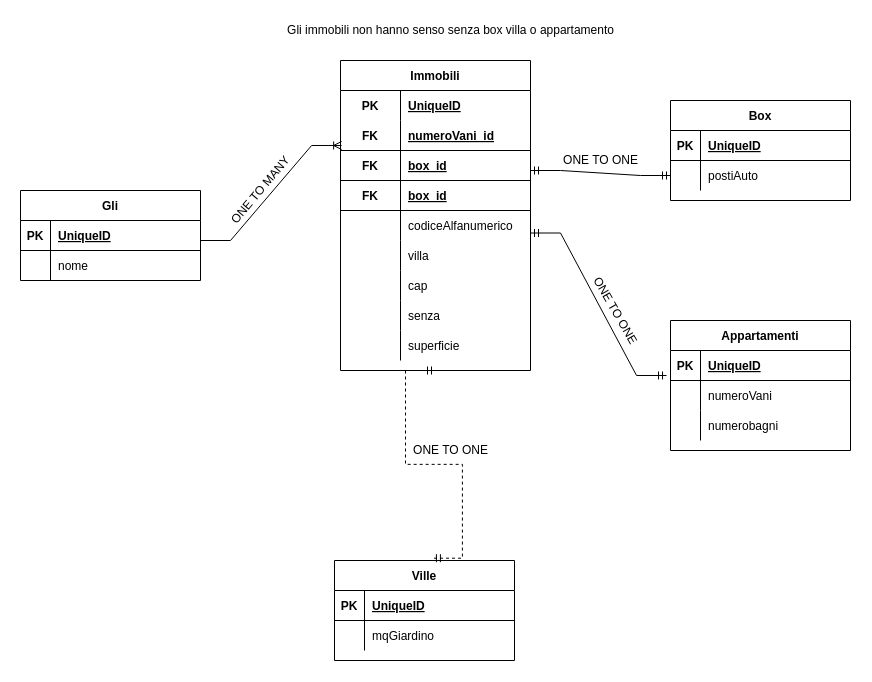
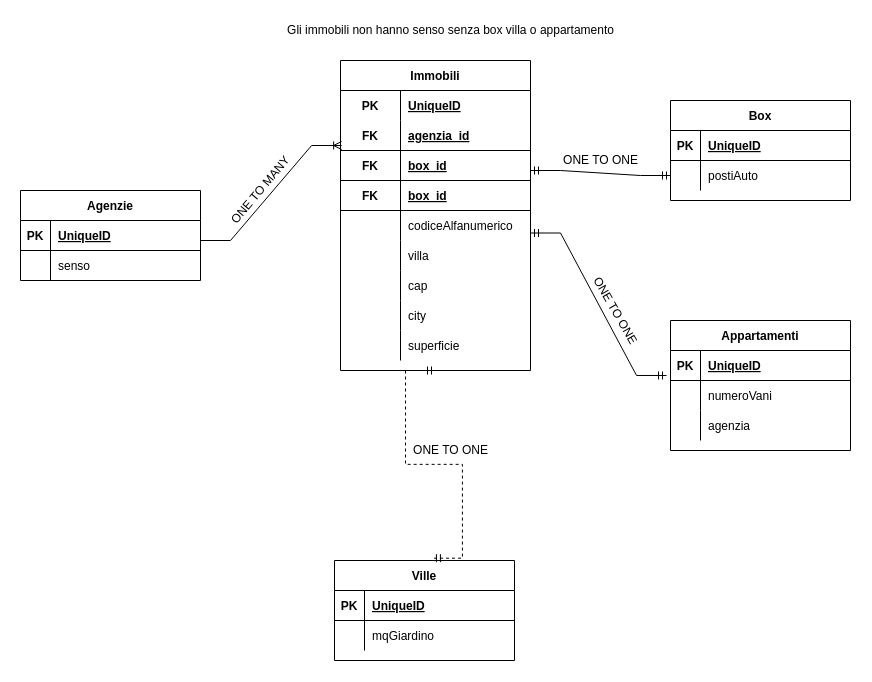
- <mxCell id="16" value="numeroVani_id" style="shape=partialRectangle;connectable=0;fillColor=none;top=0;left=0;bottom=0;right=0;align=left;spacingLeft=6;fontStyle=5;overflow=hidden;" vertex="1" parent="14"><mxGeometry x="60" width="130" height="30" as="geometry"><mxRectangle width="130" height="30" as="alternateBounds" /></mxGeometry></mxCell>
+ <mxCell id="16" value="agenzia_id" style="shape=partialRectangle;connectable=0;fillColor=none;top=0;left=0;bottom=0;right=0;align=left;spacingLeft=6;fontStyle=5;overflow=hidden;" vertex="1" parent="14"><mxGeometry x="60" width="130" height="30" as="geometry"><mxRectangle width="130" height="30" as="alternateBounds" /></mxGeometry></mxCell>
- <mxCell id="2" value="Gli" style="shape=table;startSize=30;container=1;collapsible=1;childLayout=tableLayout;fixedRows=1;rowLines=0;fontStyle=1;align=center;resizeLast=1;" vertex="1" parent="1"><mxGeometry x="20" y="190" width="180" height="90" as="geometry" /></mxCell>
+ <mxCell id="2" value="Agenzie" style="shape=table;startSize=30;container=1;collapsible=1;childLayout=tableLayout;fixedRows=1;rowLines=0;fontStyle=1;align=center;resizeLast=1;" vertex="1" parent="1"><mxGeometry x="20" y="190" width="180" height="90" as="geometry" /></mxCell>
- <mxCell id="8" value="nome" style="shape=partialRectangle;connectable=0;fillColor=none;top=0;left=0;bottom=0;right=0;align=left;spacingLeft=6;overflow=hidden;" vertex="1" parent="6"><mxGeometry x="30" width="150" height="30" as="geometry"><mxRectangle width="150" height="30" as="alternateBounds" /></mxGeometry></mxCell>
+ <mxCell id="8" value="senso" style="shape=partialRectangle;connectable=0;fillColor=none;top=0;left=0;bottom=0;right=0;align=left;spacingLeft=6;overflow=hidden;" vertex="1" parent="6"><mxGeometry x="30" width="150" height="30" as="geometry"><mxRectangle width="150" height="30" as="alternateBounds" /></mxGeometry></mxCell>
- <mxCell id="34" value="senza" style="shape=partialRectangle;connectable=0;fillColor=none;top=0;left=0;bottom=0;right=0;align=left;spacingLeft=6;overflow=hidden;" vertex="1" parent="32"><mxGeometry x="60" width="130" height="30" as="geometry"><mxRectangle width="130" height="30" as="alternateBounds" /></mxGeometry></mxCell>
+ <mxCell id="34" value="city" style="shape=partialRectangle;connectable=0;fillColor=none;top=0;left=0;bottom=0;right=0;align=left;spacingLeft=6;overflow=hidden;" vertex="1" parent="32"><mxGeometry x="60" width="130" height="30" as="geometry"><mxRectangle width="130" height="30" as="alternateBounds" /></mxGeometry></mxCell>
- <mxCell id="58" value="numerobagni" style="shape=partialRectangle;connectable=0;fillColor=none;top=0;left=0;bottom=0;right=0;align=left;spacingLeft=6;overflow=hidden;rounded=0;shadow=0;sketch=0;" vertex="1" parent="56"><mxGeometry x="30" width="150" height="30" as="geometry"><mxRectangle width="150" height="30" as="alternateBounds" /></mxGeometry></mxCell>
+ <mxCell id="58" value="agenzia" style="shape=partialRectangle;connectable=0;fillColor=none;top=0;left=0;bottom=0;right=0;align=left;spacingLeft=6;overflow=hidden;rounded=0;shadow=0;sketch=0;" vertex="1" parent="56"><mxGeometry x="30" width="150" height="30" as="geometry"><mxRectangle width="150" height="30" as="alternateBounds" /></mxGeometry></mxCell>
